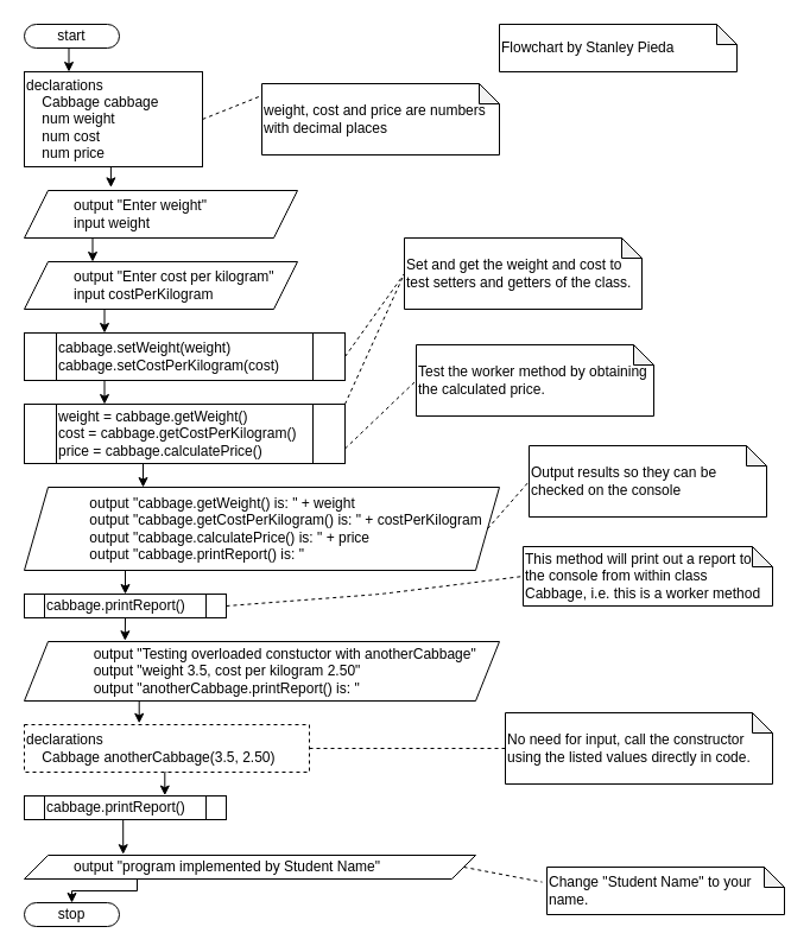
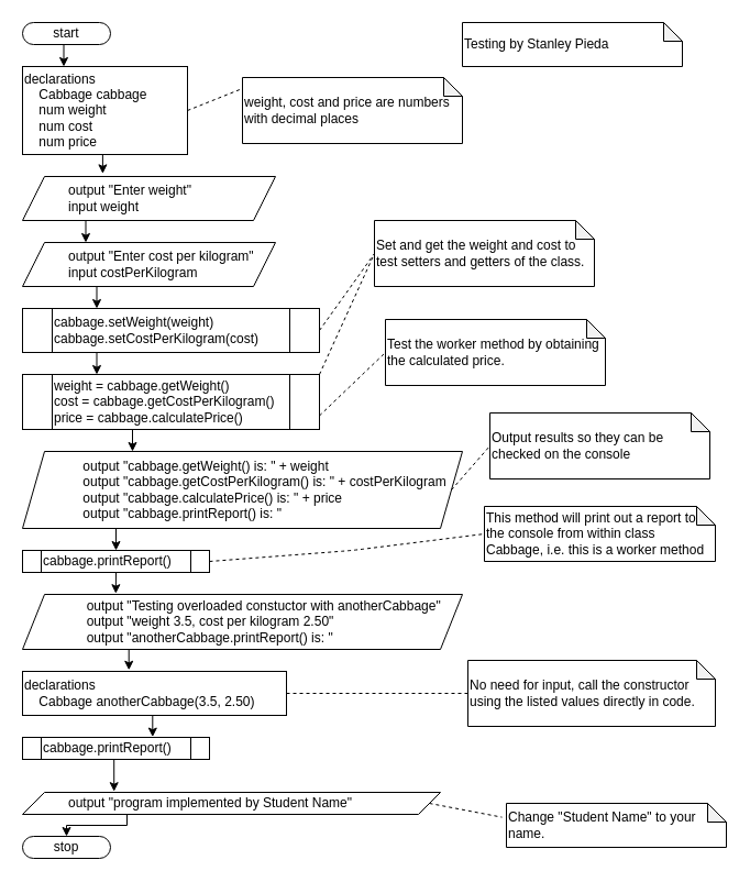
- <mxCell id="21" value="Flowchart by Stanley Pieda" style="shape=note;whiteSpace=wrap;html=1;backgroundOutline=1;darkOpacity=0.05;align=left;size=17;" parent="1" vertex="1"><mxGeometry x="420" y="20" width="200" height="40" as="geometry" /></mxCell>
+ <mxCell id="21" value="Testing by Stanley Pieda" style="shape=note;whiteSpace=wrap;html=1;backgroundOutline=1;darkOpacity=0.05;align=left;size=17;" parent="1" vertex="1"><mxGeometry x="420" y="20" width="200" height="40" as="geometry" /></mxCell>
- <mxCell id="38" value="declarations&lt;br&gt;&amp;nbsp; &amp;nbsp;&amp;nbsp;Cabbage anotherCabbage(3.5, 2.50)" style="rounded=0;whiteSpace=wrap;html=1;align=left;dashed=1;" parent="1" vertex="1"><mxGeometry x="20" y="610" width="240" height="40" as="geometry" /></mxCell>
+ <mxCell id="38" value="declarations&lt;br&gt;&amp;nbsp; &amp;nbsp;&amp;nbsp;Cabbage anotherCabbage(3.5, 2.50)" style="rounded=0;whiteSpace=wrap;html=1;align=left;" parent="1" vertex="1"><mxGeometry x="20" y="610" width="240" height="40" as="geometry" /></mxCell>
